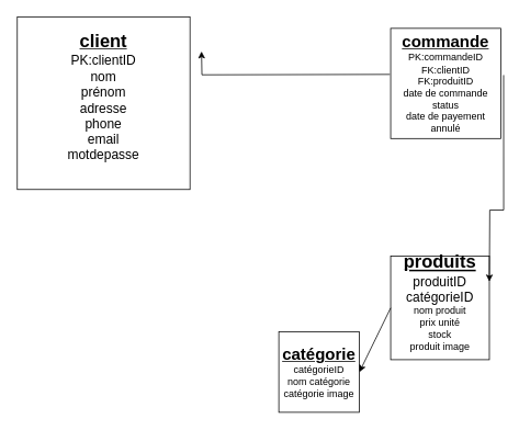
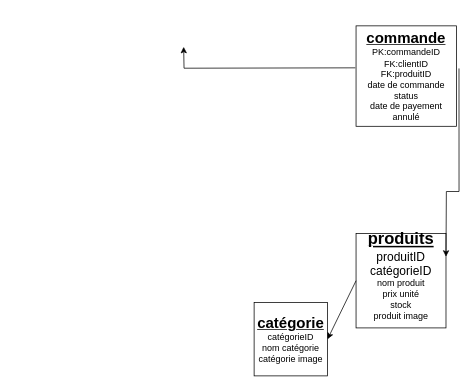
- <mxCell id="2" value="&lt;font&gt;&lt;b&gt;&lt;u&gt;&lt;font style=&quot;font-size: 22px&quot;&gt;client&lt;/font&gt;&lt;br&gt;&lt;/u&gt;&lt;/b&gt;&lt;span style=&quot;font-size: 16px&quot;&gt;PK:clientID&lt;/span&gt;&lt;br&gt;&lt;span style=&quot;font-size: 16px&quot;&gt;nom&lt;/span&gt;&lt;br&gt;&lt;span style=&quot;font-size: 16px&quot;&gt;prénom&lt;/span&gt;&lt;br&gt;&lt;span style=&quot;font-size: 16px&quot;&gt;adresse&lt;/span&gt;&lt;br&gt;&lt;span style=&quot;font-size: 16px&quot;&gt;phone&lt;/span&gt;&lt;br&gt;&lt;span style=&quot;font-size: 16px&quot;&gt;email&lt;/span&gt;&lt;br&gt;&lt;span style=&quot;font-size: 16px&quot;&gt;motdepasse&lt;/span&gt;&lt;br&gt;&lt;br&gt;&lt;/font&gt;" style="rounded=0;whiteSpace=wrap;html=1;" parent="1" vertex="1"><mxGeometry x="20" y="20" width="210" height="210" as="geometry" /></mxCell>
